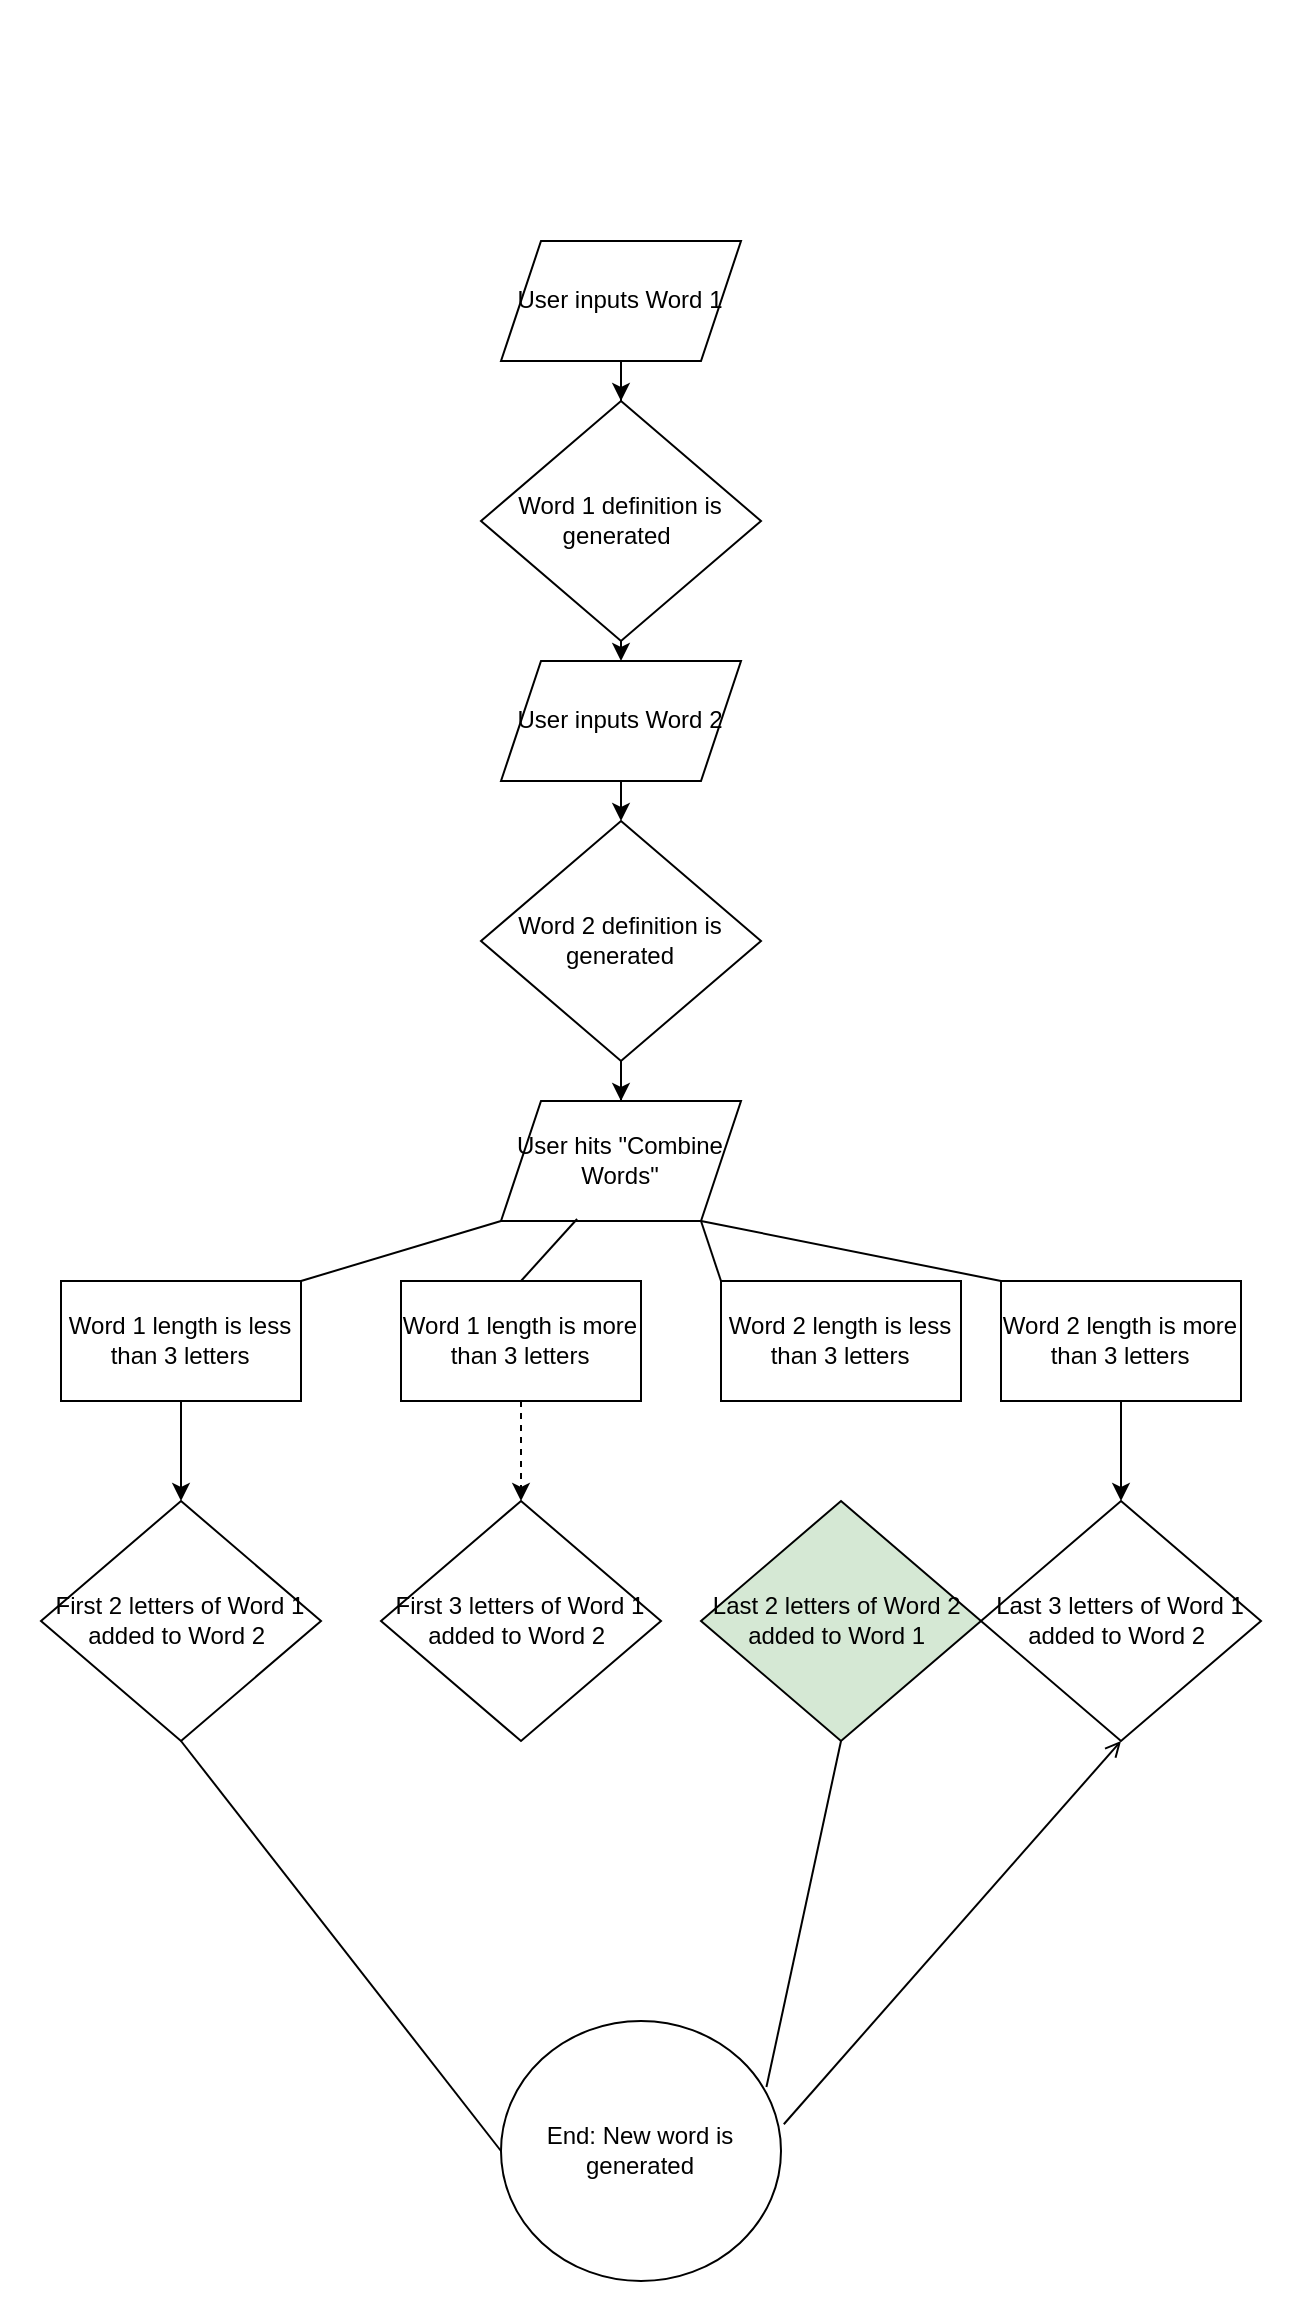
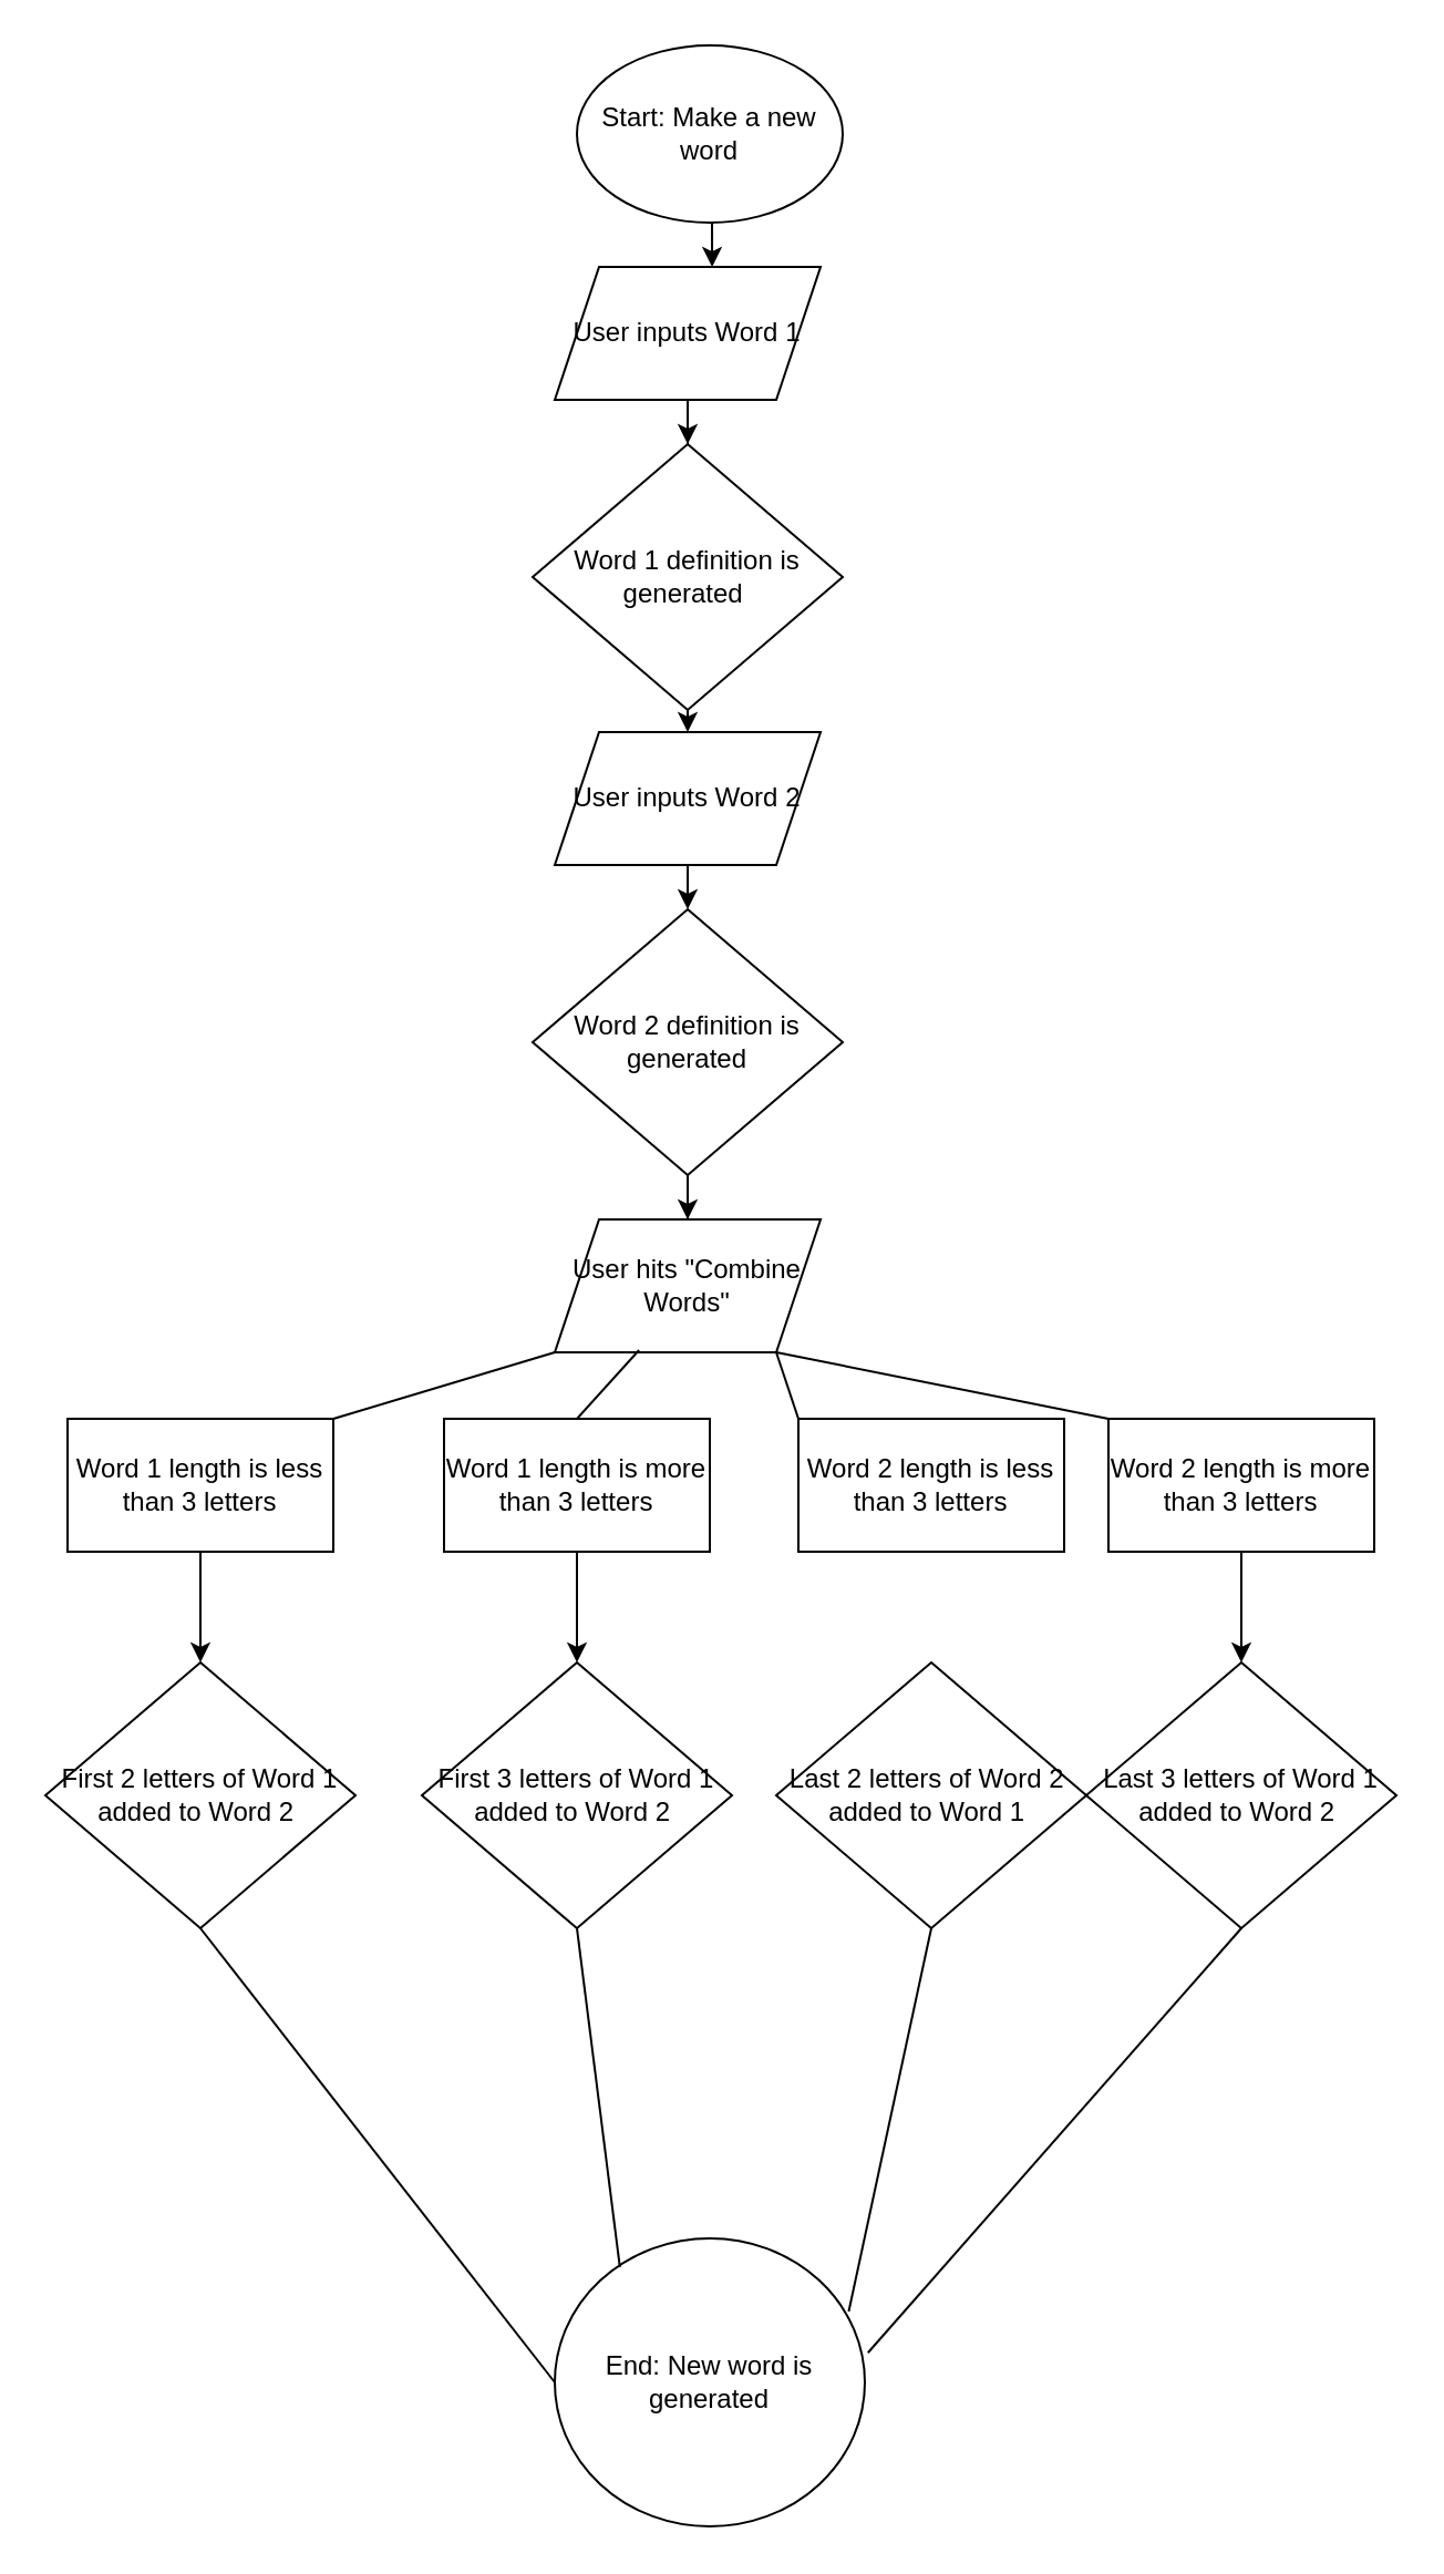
+ <mxCell id="3" value="Start: Make a new word" style="ellipse;whiteSpace=wrap;html=1;" parent="1" vertex="1"><mxGeometry x="260" y="20" width="120" height="80" as="geometry" /></mxCell>
+ <mxCell id="2" style="edgeStyle=orthogonalEdgeStyle;rounded=0;orthogonalLoop=1;jettySize=auto;html=1;exitX=0.5;exitY=1;exitDx=0;exitDy=0;entryX=0.592;entryY=0;entryDx=0;entryDy=0;entryPerimeter=0;" parent="1" source="3" target="5" edge="1"><mxGeometry relative="1" as="geometry" /></mxCell>
- <mxCell id="16" style="edgeStyle=orthogonalEdgeStyle;rounded=0;orthogonalLoop=1;jettySize=auto;html=1;exitX=0.5;exitY=1;exitDx=0;exitDy=0;entryX=0.5;entryY=0;entryDx=0;entryDy=0;dashed=1;" parent="1" source="17" target="21" edge="1"><mxGeometry relative="1" as="geometry" /></mxCell>
+ <mxCell id="16" style="edgeStyle=orthogonalEdgeStyle;rounded=0;orthogonalLoop=1;jettySize=auto;html=1;exitX=0.5;exitY=1;exitDx=0;exitDy=0;entryX=0.5;entryY=0;entryDx=0;entryDy=0;" parent="1" source="17" target="21" edge="1"><mxGeometry relative="1" as="geometry" /></mxCell>
- <mxCell id="22" value="Last 2 letters of Word 2&amp;nbsp; added to Word 1&amp;nbsp;" style="rhombus;whiteSpace=wrap;html=1;fillColor=#d5e8d4;" parent="1" vertex="1"><mxGeometry x="350" y="750" width="140" height="120" as="geometry" /></mxCell>
+ <mxCell id="22" value="Last 2 letters of Word 2&amp;nbsp; added to Word 1&amp;nbsp;" style="rhombus;whiteSpace=wrap;html=1;" parent="1" vertex="1"><mxGeometry x="350" y="750" width="140" height="120" as="geometry" /></mxCell>
- <mxCell id="32" value="" style="endArrow=open;html=1;rounded=0;entryX=0.5;entryY=1;entryDx=0;entryDy=0;exitX=1.01;exitY=0.397;exitDx=0;exitDy=0;exitPerimeter=0;" edge="1" parent="1" source="28" target="23"><mxGeometry width="50" height="50" relative="1" as="geometry"><mxPoint x="400" y="980" as="sourcePoint" /><mxPoint x="450" y="930" as="targetPoint" /></mxGeometry></mxCell>
+ <mxCell id="32" value="" style="endArrow=none;html=1;rounded=0;entryX=0.5;entryY=1;entryDx=0;entryDy=0;exitX=1.01;exitY=0.397;exitDx=0;exitDy=0;exitPerimeter=0;" edge="1" parent="1" source="28" target="23"><mxGeometry width="50" height="50" relative="1" as="geometry"><mxPoint x="400" y="980" as="sourcePoint" /><mxPoint x="450" y="930" as="targetPoint" /></mxGeometry></mxCell>
+ <mxCell id="30" value="" style="endArrow=none;html=1;rounded=0;entryX=0.5;entryY=1;entryDx=0;entryDy=0;exitX=0.21;exitY=0.1;exitDx=0;exitDy=0;exitPerimeter=0;" edge="1" parent="1" source="28" target="21"><mxGeometry width="50" height="50" relative="1" as="geometry"><mxPoint x="400" y="980" as="sourcePoint" /><mxPoint x="450" y="930" as="targetPoint" /></mxGeometry></mxCell>
